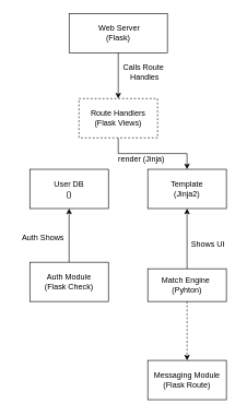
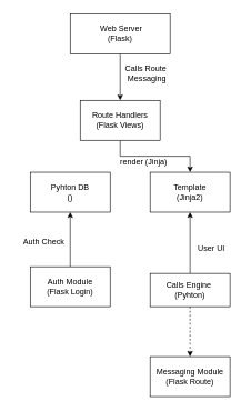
- <mxCell id="7" value="Calls Route&amp;nbsp;&lt;div&gt;Handles&lt;/div&gt;" style="text;html=1;align=center;verticalAlign=middle;resizable=0;points=[];autosize=1;strokeColor=none;fillColor=none;" vertex="1" parent="1"><mxGeometry x="175" y="90" width="90" height="40" as="geometry" /></mxCell>
+ <mxCell id="7" value="Calls Route&amp;nbsp;&lt;div&gt;Messaging&lt;/div&gt;" style="text;html=1;align=center;verticalAlign=middle;resizable=0;points=[];autosize=1;strokeColor=none;fillColor=none;" vertex="1" parent="1"><mxGeometry x="175" y="90" width="90" height="40" as="geometry" /></mxCell>
- <mxCell id="5" value="Route Handlers&lt;div&gt;(Flask Views)&lt;/div&gt;" style="whiteSpace=wrap;html=1;rounded=0;dashed=1;" vertex="1" parent="1"><mxGeometry x="120" y="150" width="120" height="60" as="geometry" /></mxCell>
+ <mxCell id="5" value="Route Handlers&lt;div&gt;(Flask Views)&lt;/div&gt;" style="whiteSpace=wrap;html=1;rounded=0;" vertex="1" parent="1"><mxGeometry x="120" y="150" width="120" height="60" as="geometry" /></mxCell>
- <mxCell id="9" value="User DB&lt;div&gt;()&lt;/div&gt;" style="whiteSpace=wrap;html=1;rounded=0;" vertex="1" parent="1"><mxGeometry x="45" y="258" width="120" height="60" as="geometry" /></mxCell>
+ <mxCell id="9" value="Pyhton DB&lt;div&gt;()&lt;/div&gt;" style="whiteSpace=wrap;html=1;rounded=0;" vertex="1" parent="1"><mxGeometry x="45" y="258" width="120" height="60" as="geometry" /></mxCell>
- <mxCell id="17" value="Auth Shows" style="text;html=1;align=center;verticalAlign=middle;resizable=0;points=[];autosize=1;strokeColor=none;fillColor=none;" vertex="1" parent="1"><mxGeometry x="20" y="348" width="90" height="30" as="geometry" /></mxCell>
+ <mxCell id="17" value="Auth Check" style="text;html=1;align=center;verticalAlign=middle;resizable=0;points=[];autosize=1;strokeColor=none;fillColor=none;" vertex="1" parent="1"><mxGeometry x="20" y="348" width="90" height="30" as="geometry" /></mxCell>
- <mxCell id="13" value="&amp;nbsp;Shows UI" style="text;html=1;align=center;verticalAlign=middle;resizable=0;points=[];autosize=1;strokeColor=none;fillColor=none;" vertex="1" parent="1"><mxGeometry x="275" y="358" width="80" height="30" as="geometry" /></mxCell>
+ <mxCell id="13" value="&amp;nbsp;User UI" style="text;html=1;align=center;verticalAlign=middle;resizable=0;points=[];autosize=1;strokeColor=none;fillColor=none;" vertex="1" parent="1"><mxGeometry x="275" y="358" width="80" height="30" as="geometry" /></mxCell>
- <mxCell id="16" value="Auth Module&lt;div&gt;(Flask Check)&lt;/div&gt;" style="rounded=0;whiteSpace=wrap;html=1;" vertex="1" parent="1"><mxGeometry x="45" y="400" width="120" height="60" as="geometry" /></mxCell>
+ <mxCell id="16" value="Auth Module&lt;div&gt;(Flask Login)&lt;/div&gt;" style="rounded=0;whiteSpace=wrap;html=1;" vertex="1" parent="1"><mxGeometry x="45" y="400" width="120" height="60" as="geometry" /></mxCell>
- <mxCell id="12" value="Match Engine&amp;nbsp;&lt;div&gt;(Pyhton)&lt;/div&gt;" style="rounded=0;whiteSpace=wrap;html=1;" vertex="1" parent="1"><mxGeometry x="225" y="410" width="120" height="50" as="geometry" /></mxCell>
+ <mxCell id="12" value="Calls Engine&amp;nbsp;&lt;div&gt;(Pyhton)&lt;/div&gt;" style="rounded=0;whiteSpace=wrap;html=1;" vertex="1" parent="1"><mxGeometry x="225" y="410" width="120" height="50" as="geometry" /></mxCell>
- <mxCell id="14" value="Messaging Module&lt;div&gt;(Flask Route)&lt;/div&gt;" style="whiteSpace=wrap;html=1;rounded=0;" vertex="1" parent="1"><mxGeometry x="225" y="550" width="120" height="60" as="geometry" /></mxCell>
+ <mxCell id="14" value="Messaging Module&lt;div&gt;(Flask Route)&lt;/div&gt;" style="whiteSpace=wrap;html=1;rounded=0;" vertex="1" parent="1"><mxGeometry x="225" y="535" width="120" height="60" as="geometry" /></mxCell>
